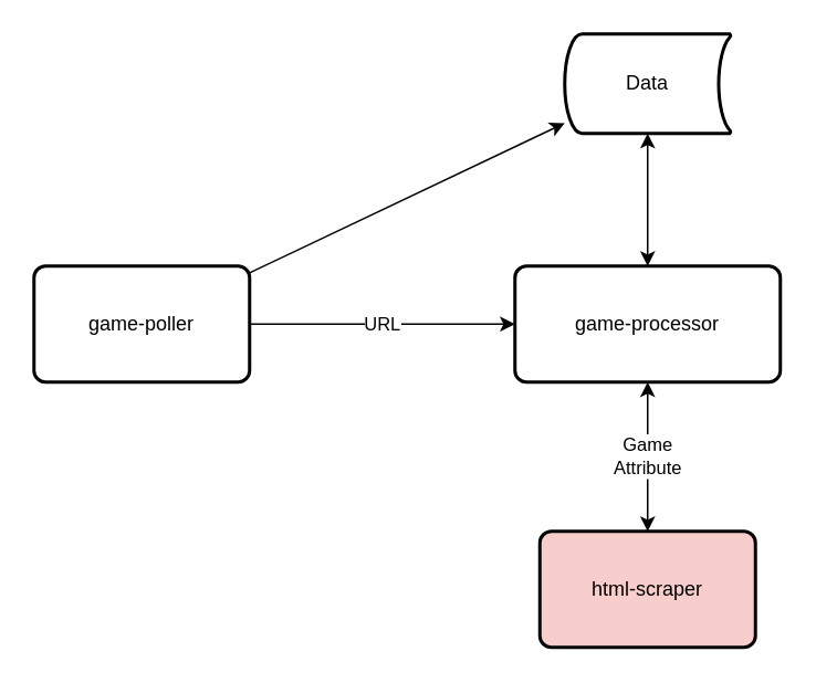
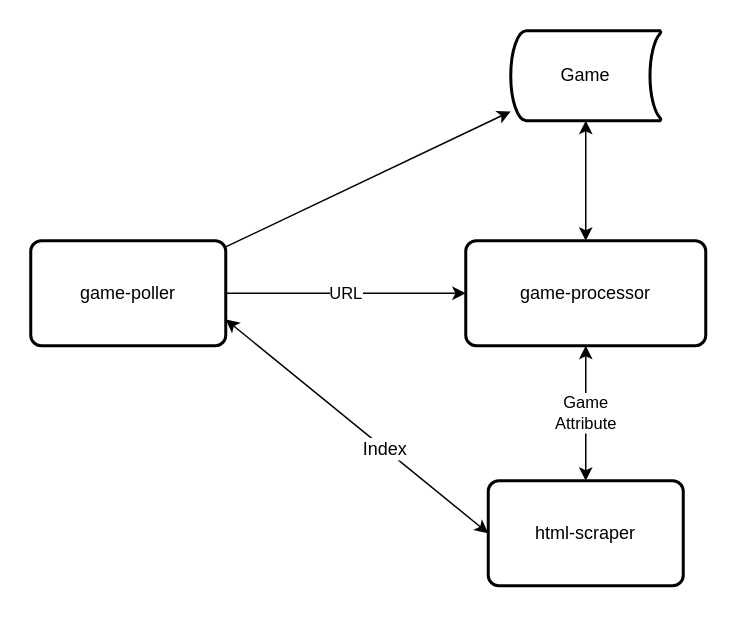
- <mxCell id="11" value="Data" style="strokeWidth=2;html=1;shape=mxgraph.flowchart.stored_data;whiteSpace=wrap;" vertex="1" parent="1"><mxGeometry x="340" y="20" width="100" height="60" as="geometry" /></mxCell>
+ <mxCell id="11" value="Game" style="strokeWidth=2;html=1;shape=mxgraph.flowchart.stored_data;whiteSpace=wrap;" vertex="1" parent="1"><mxGeometry x="340" y="20" width="100" height="60" as="geometry" /></mxCell>
+ <mxCell id="5" style="rounded=0;orthogonalLoop=1;jettySize=auto;html=1;entryX=0;entryY=0.5;entryDx=0;entryDy=0;exitX=1;exitY=0.75;exitDx=0;exitDy=0;startArrow=classic;startFill=1;" edge="1" parent="1" source="7" target="2"><mxGeometry relative="1" as="geometry"><mxPoint x="100" y="260" as="targetPoint" /></mxGeometry></mxCell>
+ <mxCell id="6" value="Index" style="text;html=1;align=center;verticalAlign=middle;resizable=0;points=[];;labelBackgroundColor=#ffffff;" vertex="1" connectable="0" parent="5"><mxGeometry x="0.193" y="-1" relative="1" as="geometry"><mxPoint x="1" as="offset" /></mxGeometry></mxCell>
- <mxCell id="2" value="html-scraper" style="rounded=1;whiteSpace=wrap;html=1;absoluteArcSize=1;arcSize=14;strokeWidth=2;fillColor=#f8cecc;" vertex="1" parent="1"><mxGeometry x="325" y="320" width="130" height="70" as="geometry" /></mxCell>
+ <mxCell id="2" value="html-scraper" style="rounded=1;whiteSpace=wrap;html=1;absoluteArcSize=1;arcSize=14;strokeWidth=2;" vertex="1" parent="1"><mxGeometry x="325" y="320" width="130" height="70" as="geometry" /></mxCell>
